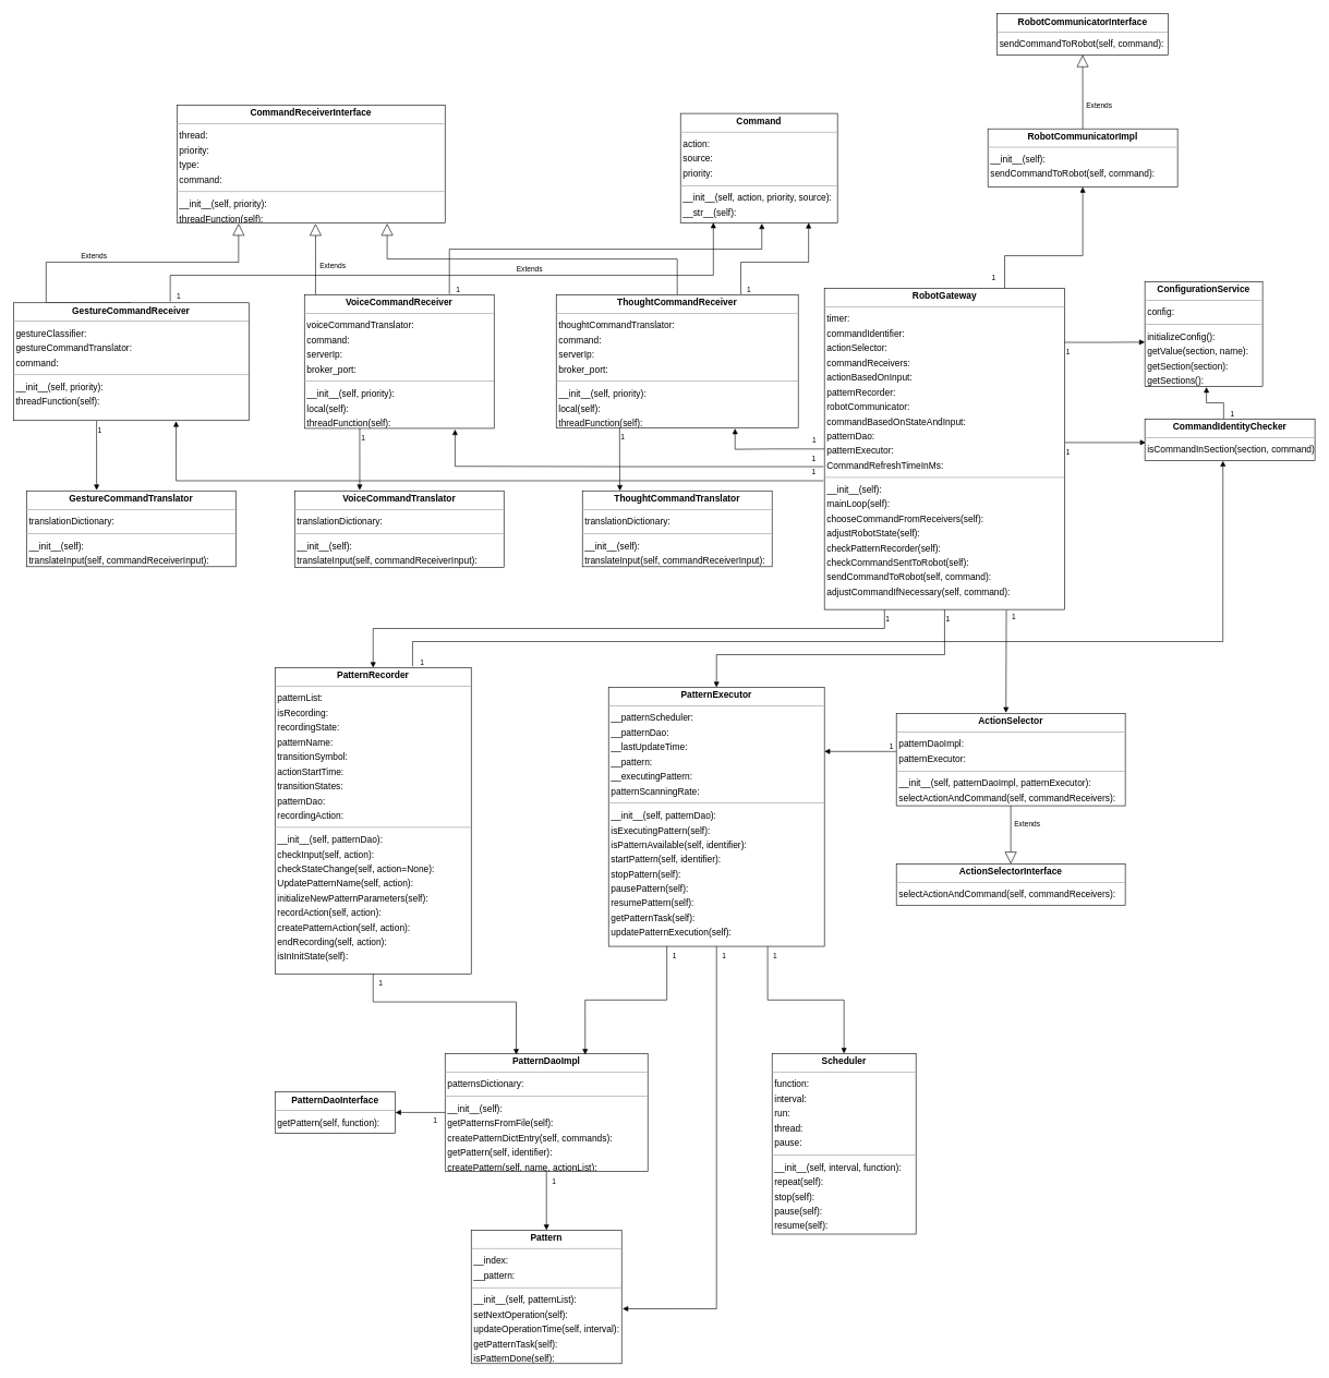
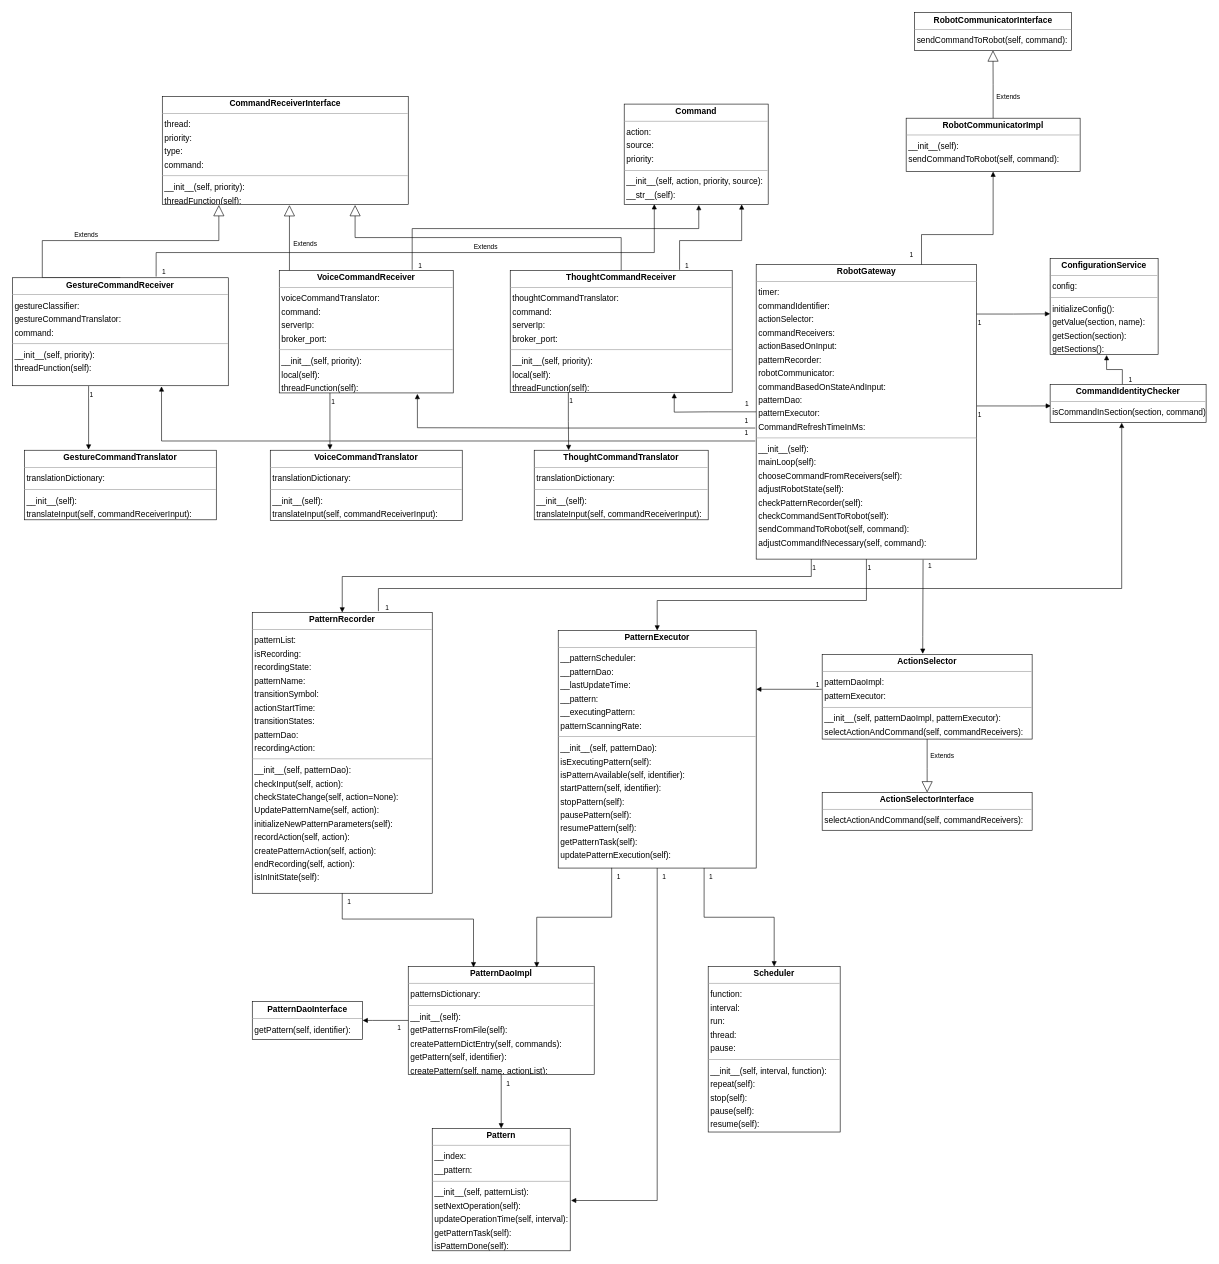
- <mxCell id="34" value="&lt;p style=&quot;margin:0px;margin-top:4px;text-align:center;&quot;&gt;&lt;b&gt;PatternDaoInterface&lt;/b&gt;&lt;/p&gt;&lt;hr size=&quot;1&quot;&gt;&lt;p style=&quot;margin:0 0 0 4px;line-height:1.6;&quot;&gt; getPattern(self, function): &lt;/p&gt;" style="verticalAlign=top;align=left;overflow=fill;fontSize=14;fontFamily=Helvetica;html=1;rounded=0;shadow=0;comic=0;labelBackgroundColor=none;strokeWidth=1;" parent="1" vertex="1"><mxGeometry x="420" y="1668.5" width="184" height="63" as="geometry" /></mxCell>
+ <mxCell id="34" value="&lt;p style=&quot;margin:0px;margin-top:4px;text-align:center;&quot;&gt;&lt;b&gt;PatternDaoInterface&lt;/b&gt;&lt;/p&gt;&lt;hr size=&quot;1&quot;&gt;&lt;p style=&quot;margin:0 0 0 4px;line-height:1.6;&quot;&gt; getPattern(self, identifier): &lt;/p&gt;" style="verticalAlign=top;align=left;overflow=fill;fontSize=14;fontFamily=Helvetica;html=1;rounded=0;shadow=0;comic=0;labelBackgroundColor=none;strokeWidth=1;" parent="1" vertex="1"><mxGeometry x="420" y="1668.5" width="184" height="63" as="geometry" /></mxCell>
